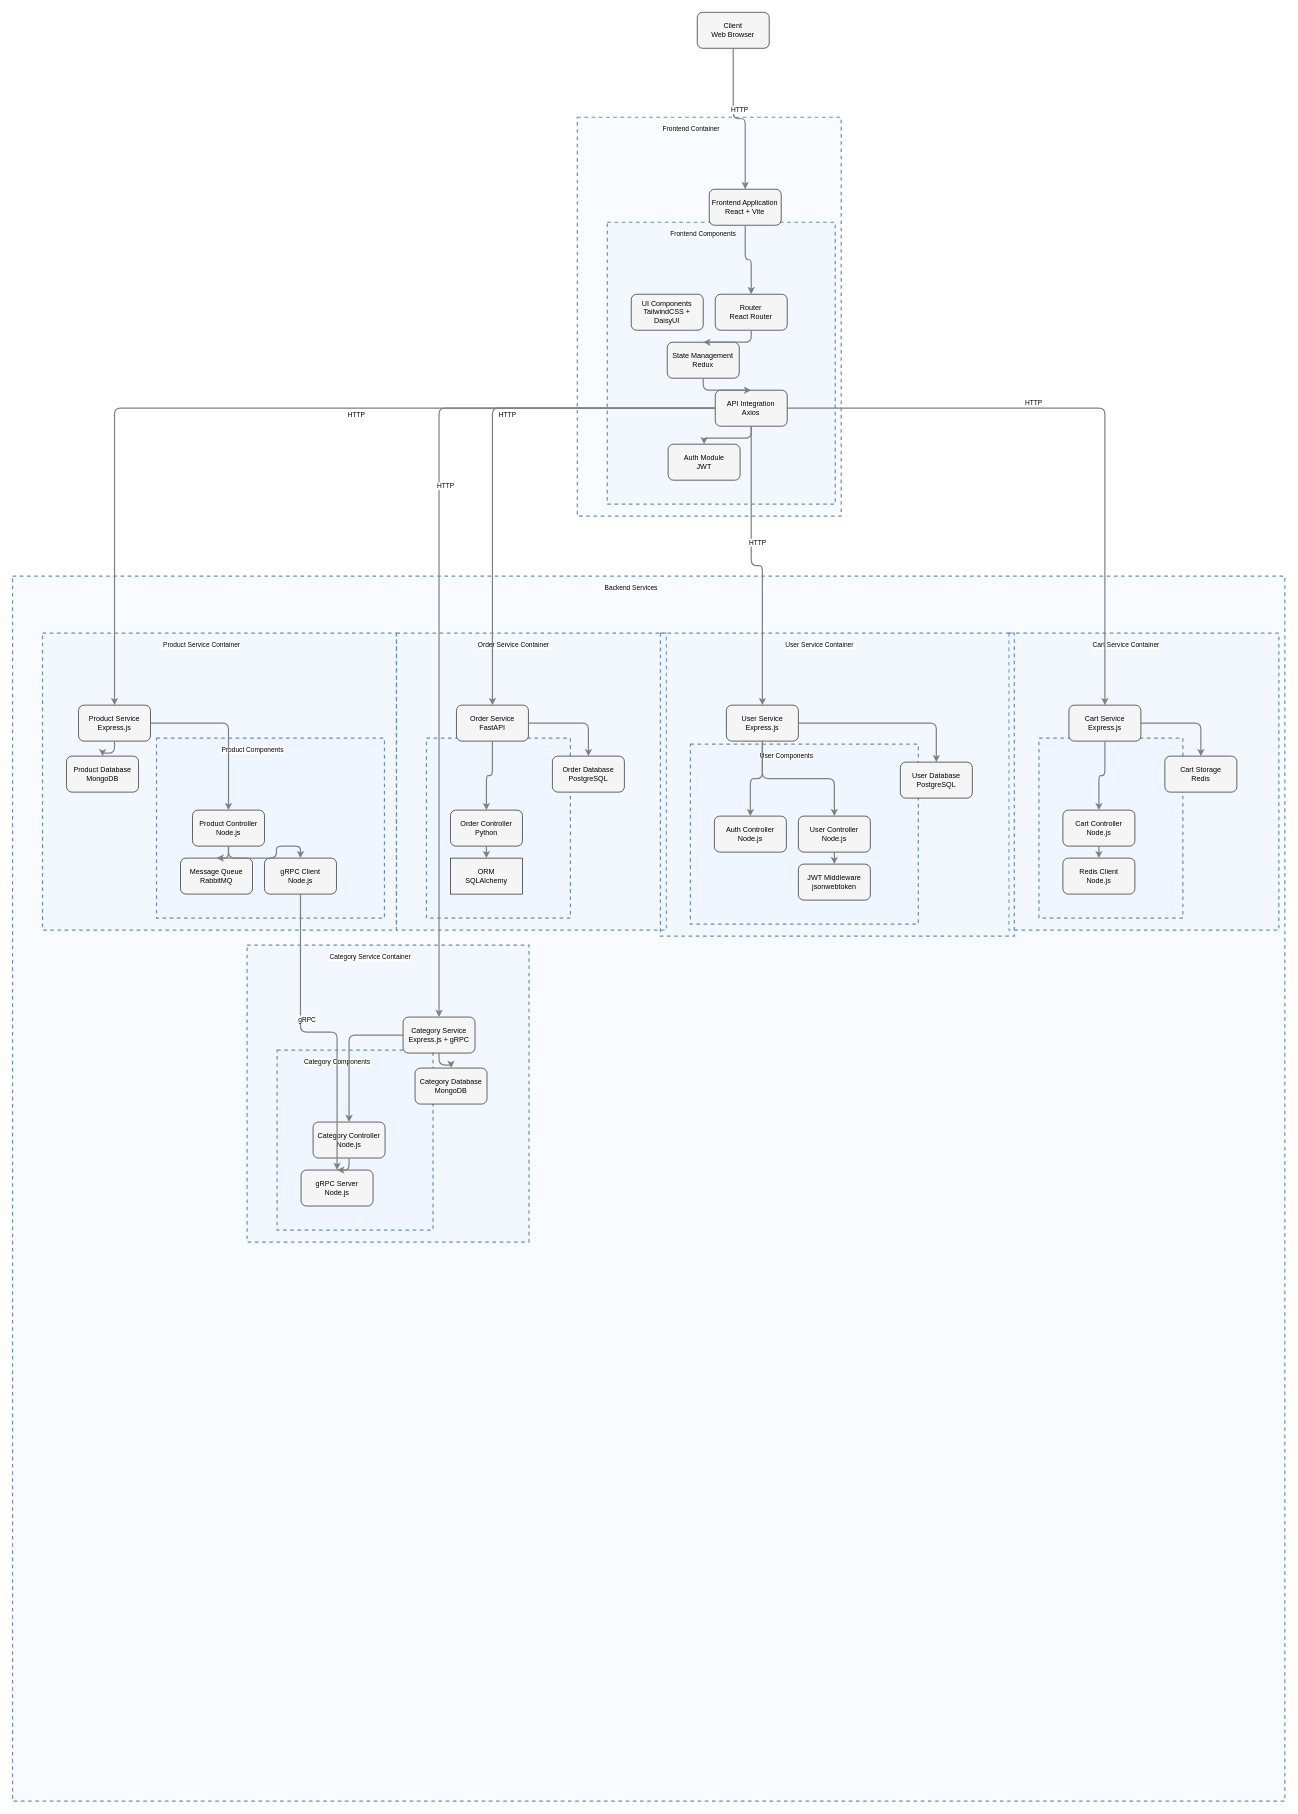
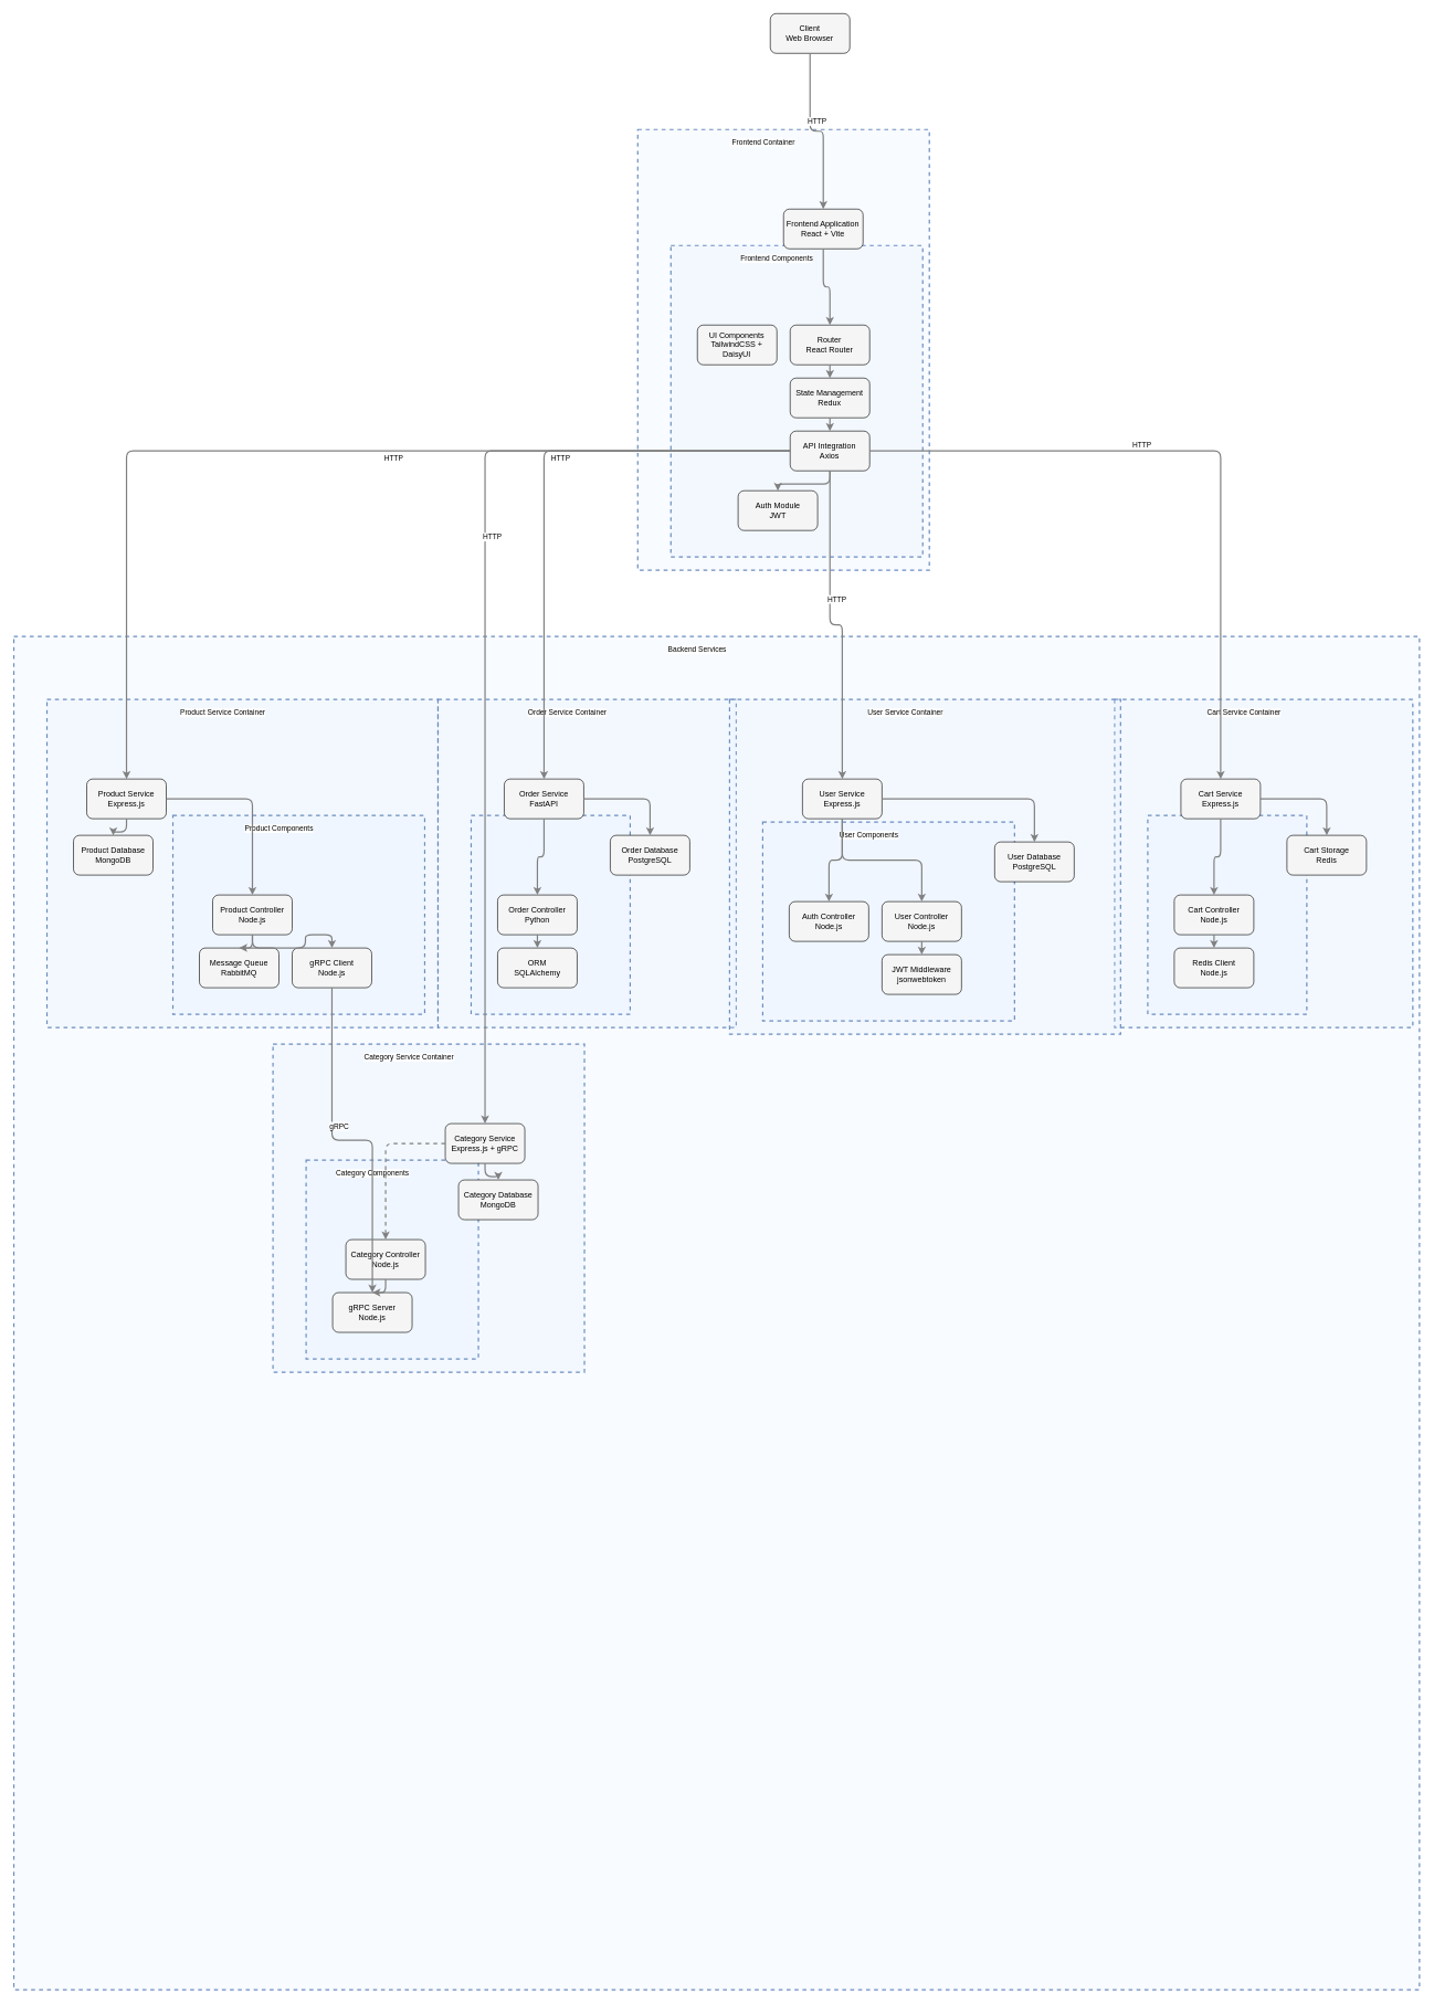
- <mxCell id="29" value="State Management&lt;br&gt;Redux" style="rounded=1;whiteSpace=wrap;html=1;fillColor=#f5f5f5" vertex="1" parent="20"><mxGeometry x="100" y="200" width="120" height="60" as="geometry" /></mxCell>
+ <mxCell id="29" value="State Management&lt;br&gt;Redux" style="rounded=1;whiteSpace=wrap;html=1;fillColor=#f5f5f5" vertex="1" parent="20"><mxGeometry x="180" y="200" width="120" height="60" as="geometry" /></mxCell>
- <mxCell id="54" value="ORM&lt;br&gt;SQLAlchemy" style="whiteSpace=wrap;html=1;fillColor=#f5f5f5;rounded=0;" vertex="1" parent="2"><mxGeometry x="40" y="200" width="120" height="60" as="geometry" /></mxCell>
+ <mxCell id="54" value="ORM&lt;br&gt;SQLAlchemy" style="rounded=1;whiteSpace=wrap;html=1;fillColor=#f5f5f5" vertex="1" parent="2"><mxGeometry x="40" y="200" width="120" height="60" as="geometry" /></mxCell>
- <mxCell id="84" style="edgeStyle=orthogonalEdgeStyle;rounded=1;orthogonalLoop=1;jettySize=auto;html=1;strokeColor=#808080;strokeWidth=2;jumpStyle=arc;jumpSize=10;spacing=15;labelBackgroundColor=white;labelBorderColor=none" edge="1" parent="1" source="43" target="45"><mxGeometry relative="1" as="geometry" /></mxCell>
+ <mxCell id="84" style="edgeStyle=orthogonalEdgeStyle;rounded=1;orthogonalLoop=1;jettySize=auto;html=1;strokeColor=#808080;strokeWidth=2;jumpStyle=arc;jumpSize=10;spacing=15;labelBackgroundColor=white;labelBorderColor=none;dashed=1;" edge="1" parent="1" source="43" target="45"><mxGeometry relative="1" as="geometry" /></mxCell>
